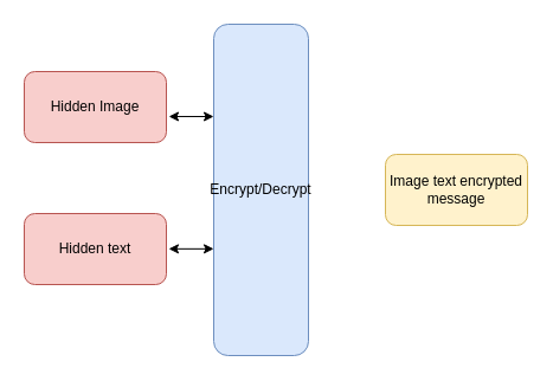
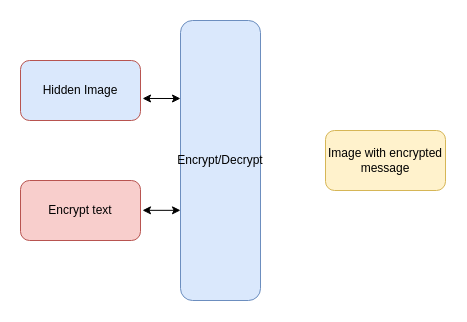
- <mxCell id="2" value="Hidden Image" style="rounded=1;whiteSpace=wrap;html=1;fillColor=#f8cecc;strokeColor=#b85450;" vertex="1" parent="1"><mxGeometry x="20" y="60" width="120" height="60" as="geometry" /></mxCell>
+ <mxCell id="2" value="Hidden Image" style="rounded=1;whiteSpace=wrap;html=1;fillColor=#dae8fc;strokeColor=#b85450;" vertex="1" parent="1"><mxGeometry x="20" y="60" width="120" height="60" as="geometry" /></mxCell>
- <mxCell id="5" value="Image text encrypted message" style="rounded=1;whiteSpace=wrap;html=1;fillColor=#fff2cc;strokeColor=#d6b656;" vertex="1" parent="1"><mxGeometry x="325" y="130" width="120" height="60" as="geometry" /></mxCell>
+ <mxCell id="5" value="Image with encrypted message" style="rounded=1;whiteSpace=wrap;html=1;fillColor=#fff2cc;strokeColor=#d6b656;" vertex="1" parent="1"><mxGeometry x="325" y="130" width="120" height="60" as="geometry" /></mxCell>
- <mxCell id="3" value="Hidden text" style="rounded=1;whiteSpace=wrap;html=1;fillColor=#f8cecc;strokeColor=#b85450;" vertex="1" parent="1"><mxGeometry x="20" y="180" width="120" height="60" as="geometry" /></mxCell>
+ <mxCell id="3" value="Encrypt text" style="rounded=1;whiteSpace=wrap;html=1;fillColor=#f8cecc;strokeColor=#b85450;" vertex="1" parent="1"><mxGeometry x="20" y="180" width="120" height="60" as="geometry" /></mxCell>
